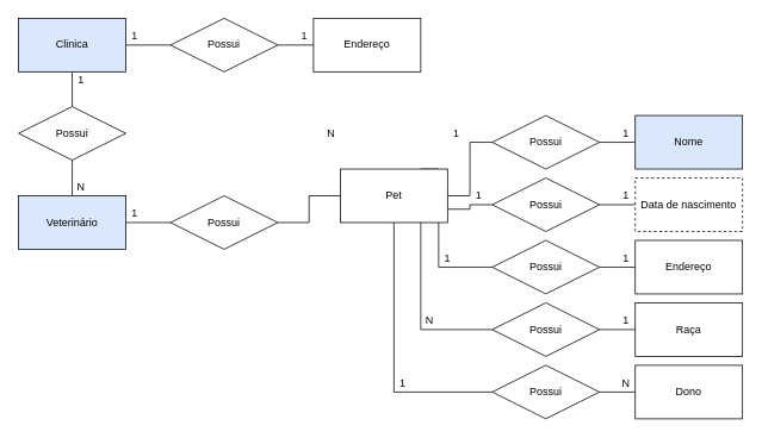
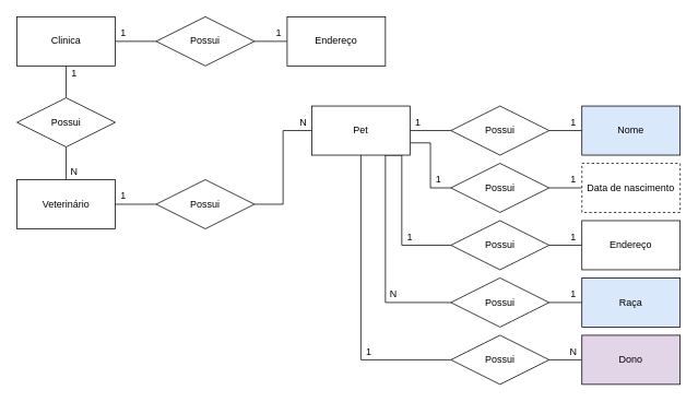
- <mxCell id="4" value="Clinica" style="rounded=0;whiteSpace=wrap;html=1;fillColor=#dae8fc;" parent="1" vertex="1"><mxGeometry x="20" y="20" width="120" height="60" as="geometry" /></mxCell>
+ <mxCell id="4" value="Clinica" style="rounded=0;whiteSpace=wrap;html=1;" parent="1" vertex="1"><mxGeometry x="20" y="20" width="120" height="60" as="geometry" /></mxCell>
- <mxCell id="15" value="Pet" style="rounded=0;whiteSpace=wrap;html=1;" parent="1" vertex="1"><mxGeometry x="380" y="189" width="120" height="60" as="geometry" /></mxCell>
+ <mxCell id="15" value="Pet" style="rounded=0;whiteSpace=wrap;html=1;" parent="1" vertex="1"><mxGeometry x="380" y="129" width="120" height="60" as="geometry" /></mxCell>
- <mxCell id="44" value="Veterinário" style="rounded=0;whiteSpace=wrap;html=1;fillColor=#dae8fc;" parent="1" vertex="1"><mxGeometry x="20" y="219" width="120" height="60" as="geometry" /></mxCell>
+ <mxCell id="44" value="Veterinário" style="rounded=0;whiteSpace=wrap;html=1;" parent="1" vertex="1"><mxGeometry x="20" y="219" width="120" height="60" as="geometry" /></mxCell>
- <mxCell id="37" value="Raça" style="rounded=0;whiteSpace=wrap;html=1;" parent="1" vertex="1"><mxGeometry x="710" y="339" width="120" height="60" as="geometry" /></mxCell>
+ <mxCell id="37" value="Raça" style="rounded=0;whiteSpace=wrap;html=1;fillColor=#dae8fc;" parent="1" vertex="1"><mxGeometry x="710" y="339" width="120" height="60" as="geometry" /></mxCell>
- <mxCell id="38" value="Dono" style="rounded=0;whiteSpace=wrap;html=1;" parent="1" vertex="1"><mxGeometry x="710" y="409" width="120" height="60" as="geometry" /></mxCell>
+ <mxCell id="38" value="Dono" style="rounded=0;whiteSpace=wrap;html=1;fillColor=#e1d5e7;" parent="1" vertex="1"><mxGeometry x="710" y="409" width="120" height="60" as="geometry" /></mxCell>
